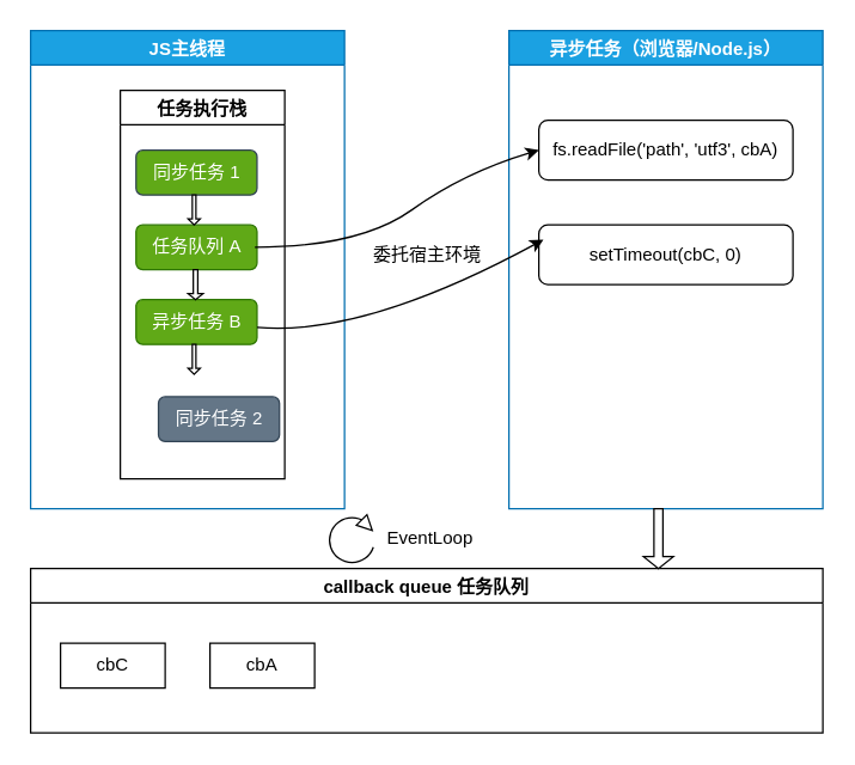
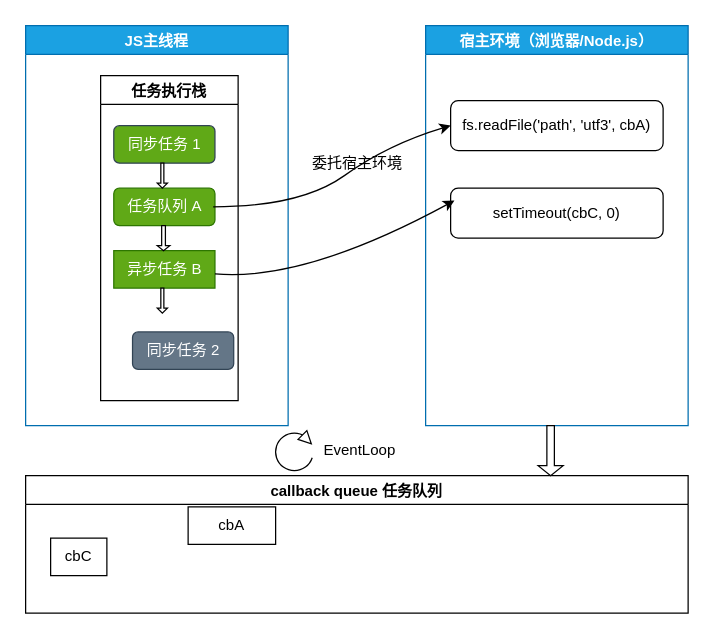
- <mxCell id="12" value="异步任务（浏览器/Node.js）" style="swimlane;swimlaneFillColor=none;fillColor=#1ba1e2;strokeColor=#006EAF;fontColor=#ffffff;" vertex="1" parent="1"><mxGeometry x="340" y="20" width="210" height="320" as="geometry" /></mxCell>
+ <mxCell id="12" value="宿主环境（浏览器/Node.js）" style="swimlane;swimlaneFillColor=none;fillColor=#1ba1e2;strokeColor=#006EAF;fontColor=#ffffff;" vertex="1" parent="1"><mxGeometry x="340" y="20" width="210" height="320" as="geometry" /></mxCell>
- <mxCell id="18" value="委托宿主环境" style="text;html=1;align=center;verticalAlign=middle;resizable=0;points=[];autosize=1;strokeColor=none;" vertex="1" parent="1"><mxGeometry x="240" y="160" width="90" height="20" as="geometry" /></mxCell>
+ <mxCell id="18" value="委托宿主环境" style="text;html=1;align=center;verticalAlign=middle;resizable=0;points=[];autosize=1;strokeColor=none;" vertex="1" parent="1"><mxGeometry x="240" y="120" width="90" height="20" as="geometry" /></mxCell>
- <mxCell id="7" value="异步任务 B" style="rounded=1;whiteSpace=wrap;html=1;fillColor=#60a917;strokeColor=#2D7600;fontColor=#ffffff;" vertex="1" parent="4"><mxGeometry x="10.524" y="140" width="80.952" height="30" as="geometry" /></mxCell>
+ <mxCell id="7" value="异步任务 B" style="whiteSpace=wrap;html=1;fillColor=#60a917;strokeColor=#2D7600;fontColor=#ffffff;rounded=0;" vertex="1" parent="4"><mxGeometry x="10.524" y="140" width="80.952" height="30" as="geometry" /></mxCell>
- <mxCell id="16" value="cbC" style="rounded=1;whiteSpace=wrap;html=1;gradientColor=none;arcSize=0;" vertex="1" parent="15"><mxGeometry x="20" y="50" width="70" height="30" as="geometry" /></mxCell>
+ <mxCell id="16" value="cbC" style="rounded=1;whiteSpace=wrap;html=1;gradientColor=none;arcSize=0;" vertex="1" parent="15"><mxGeometry x="20" y="50" width="45" height="30" as="geometry" /></mxCell>
- <mxCell id="17" value="cbA" style="rounded=1;whiteSpace=wrap;html=1;gradientColor=none;arcSize=0;" vertex="1" parent="15"><mxGeometry x="120" y="50" width="70" height="30" as="geometry" /></mxCell>
+ <mxCell id="17" value="cbA" style="rounded=1;whiteSpace=wrap;html=1;gradientColor=none;arcSize=0;" vertex="1" parent="15"><mxGeometry x="130" y="25" width="70" height="30" as="geometry" /></mxCell>
